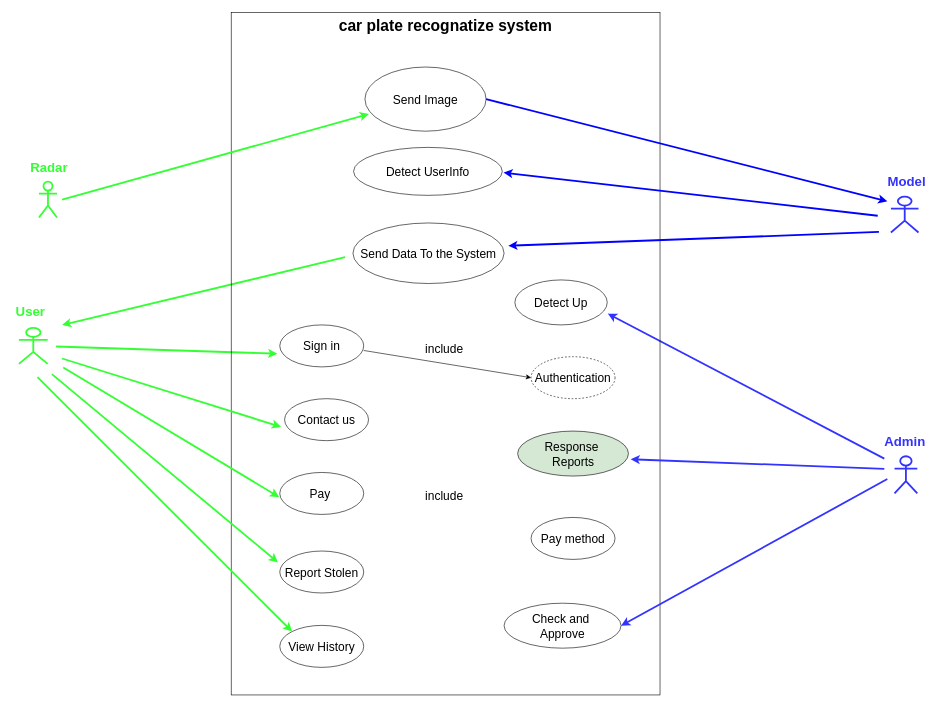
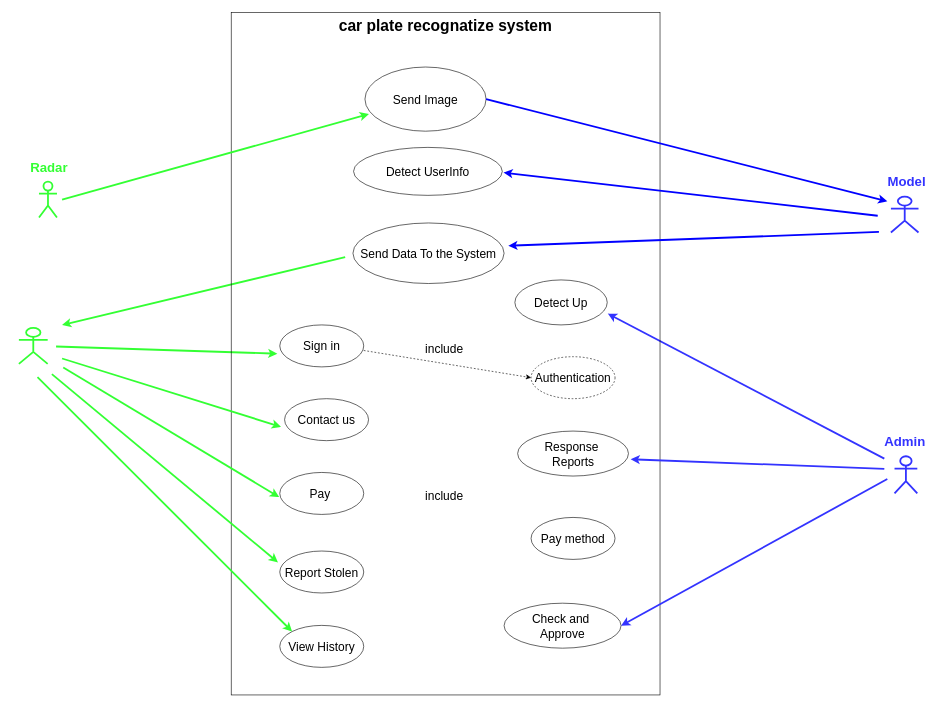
- <mxCell id="3" value="&lt;b&gt;&lt;font color=&quot;#33ff33&quot; style=&quot;font-size: 22px&quot;&gt;User&lt;/font&gt;&lt;/b&gt;" style="text;html=1;align=center;verticalAlign=middle;resizable=0;points=[];autosize=1;strokeColor=none;fontSize=20;strokeWidth=1;" parent="1" vertex="1"><mxGeometry x="20" y="505" width="59" height="30" as="geometry" /></mxCell>
- <mxCell id="7" value="" style="endArrow=classic;html=1;dashed=0;exitX=1;exitY=0.609;exitDx=0;exitDy=0;exitPerimeter=0;entryX=0;entryY=0.5;entryDx=0;entryDy=0;fontSize=20;" parent="1" source="4" target="5" edge="1"><mxGeometry width="50" height="50" relative="1" as="geometry"><mxPoint x="684" y="511" as="sourcePoint" /><mxPoint x="734" y="461" as="targetPoint" /></mxGeometry></mxCell>
+ <mxCell id="7" value="" style="endArrow=classic;html=1;dashed=1;exitX=1;exitY=0.609;exitDx=0;exitDy=0;exitPerimeter=0;entryX=0;entryY=0.5;entryDx=0;entryDy=0;fontSize=20;" parent="1" source="4" target="5" edge="1"><mxGeometry width="50" height="50" relative="1" as="geometry"><mxPoint x="684" y="511" as="sourcePoint" /><mxPoint x="734" y="461" as="targetPoint" /></mxGeometry></mxCell>
- <mxCell id="25" value="Response&amp;nbsp;&lt;br&gt;Reports" style="ellipse;whiteSpace=wrap;html=1;fontSize=20;fillColor=#d5e8d4;" parent="1" vertex="1"><mxGeometry x="862.63" y="718" width="184.75" height="75" as="geometry" /></mxCell>
+ <mxCell id="25" value="Response&amp;nbsp;&lt;br&gt;Reports" style="ellipse;whiteSpace=wrap;html=1;fontSize=20;" parent="1" vertex="1"><mxGeometry x="862.63" y="718" width="184.75" height="75" as="geometry" /></mxCell>
